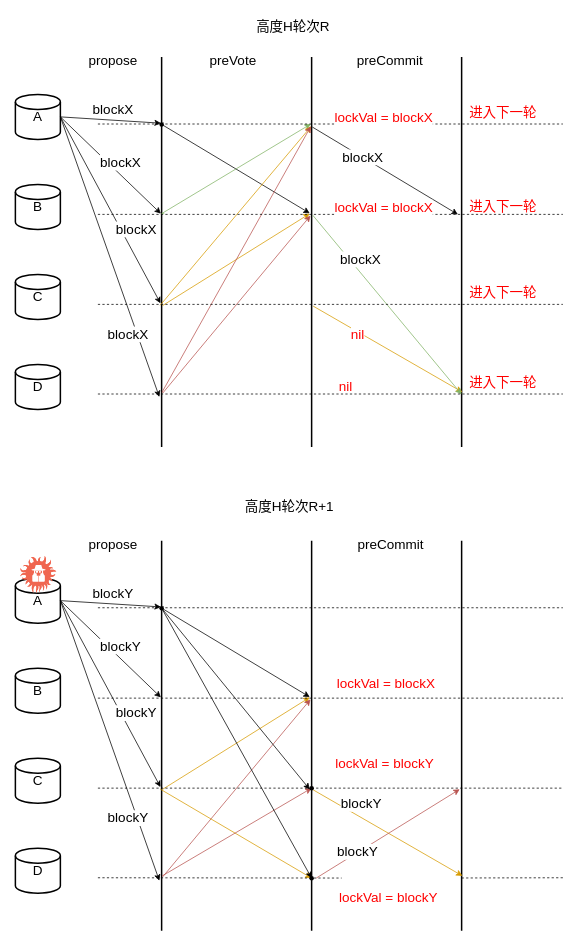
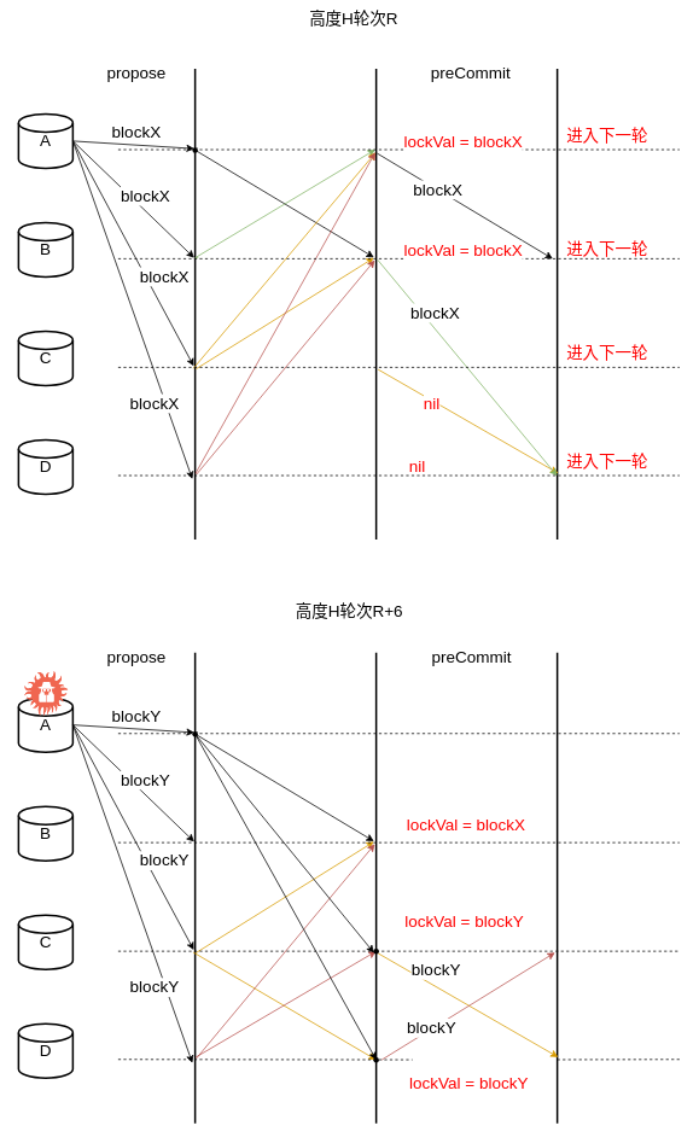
- <mxCell id="76" value="高度H轮次R" style="text;html=1;align=center;verticalAlign=middle;resizable=0;points=[];autosize=1;strokeColor=none;fillColor=none;fontSize=18;fontColor=#000000;" vertex="1" parent="1"><mxGeometry x="335" y="20" width="110" height="30" as="geometry" /></mxCell>
+ <mxCell id="76" value="高度H轮次R" style="text;html=1;align=center;verticalAlign=middle;resizable=0;points=[];autosize=1;strokeColor=none;fillColor=none;fontSize=18;fontColor=#000000;" vertex="1" parent="1"><mxGeometry x="335" y="5" width="110" height="30" as="geometry" /></mxCell>
- <mxCell id="17" value="preVote" style="text;html=1;align=center;verticalAlign=middle;resizable=0;points=[];autosize=1;strokeColor=none;fillColor=none;fontSize=18;fontColor=#000000;" vertex="1" parent="1"><mxGeometry x="270" y="65" width="80" height="30" as="geometry" /></mxCell>
- <mxCell id="77" value="高度H轮次R+1" style="text;html=1;align=center;verticalAlign=middle;resizable=0;points=[];autosize=1;strokeColor=none;fillColor=none;fontSize=18;fontColor=#000000;" vertex="1" parent="1"><mxGeometry x="320" y="660" width="130" height="30" as="geometry" /></mxCell>
+ <mxCell id="77" value="高度H轮次R+6" style="text;html=1;align=center;verticalAlign=middle;resizable=0;points=[];autosize=1;strokeColor=none;fillColor=none;fontSize=18;fontColor=#000000;" vertex="1" parent="1"><mxGeometry x="320" y="660" width="130" height="30" as="geometry" /></mxCell>
